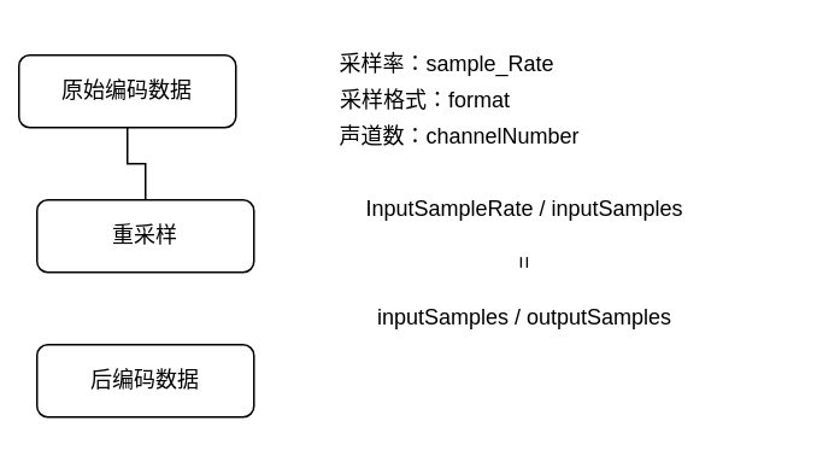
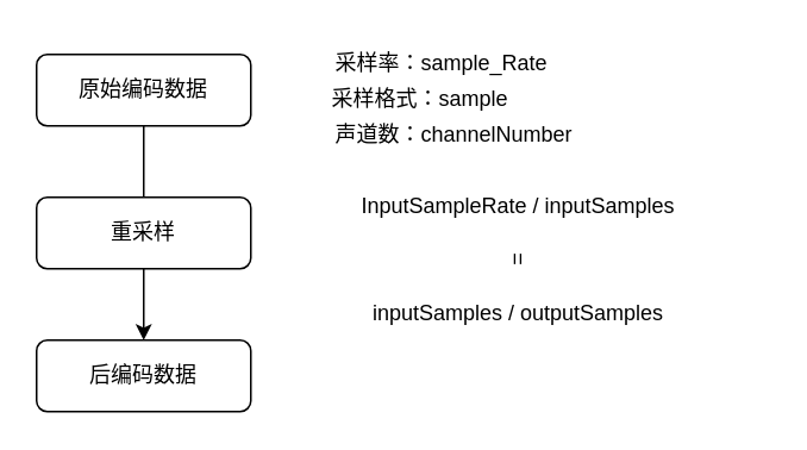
- <mxCell id="3" value="原始编码数据" style="rounded=1;whiteSpace=wrap;html=1;" vertex="1" parent="1"><mxGeometry x="10" y="30" width="120" height="40" as="geometry" /></mxCell>
+ <mxCell id="3" value="原始编码数据" style="rounded=1;whiteSpace=wrap;html=1;" vertex="1" parent="1"><mxGeometry x="20" y="30" width="120" height="40" as="geometry" /></mxCell>
- <mxCell id="8" value="采样格式：format" style="text;html=1;align=center;verticalAlign=middle;whiteSpace=wrap;rounded=0;" vertex="1" parent="1"><mxGeometry x="150" y="40" width="170" height="30" as="geometry" /></mxCell>
+ <mxCell id="8" value="采样格式：sample" style="text;html=1;align=center;verticalAlign=middle;whiteSpace=wrap;rounded=0;" vertex="1" parent="1"><mxGeometry x="150" y="40" width="170" height="30" as="geometry" /></mxCell>
+ <mxCell id="4" value="" style="edgeStyle=orthogonalEdgeStyle;rounded=0;orthogonalLoop=1;jettySize=auto;html=1;" edge="1" parent="1" source="5" target="6"><mxGeometry relative="1" as="geometry" /></mxCell>
